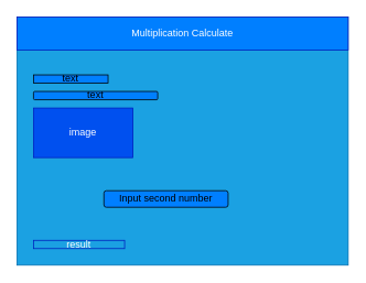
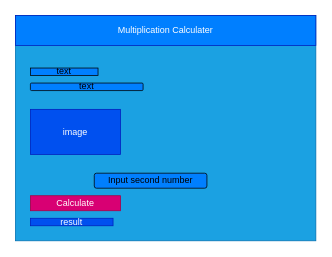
- <mxCell id="3" value="Multiplication Calculate" style="rounded=0;whiteSpace=wrap;html=1;fillColor=#007FFF;fontColor=#ffffff;strokeColor=#001DBC;" parent="1" vertex="1"><mxGeometry x="20" y="20" width="400" height="40" as="geometry" /></mxCell>
+ <mxCell id="3" value="Multiplication Calculater" style="rounded=0;whiteSpace=wrap;html=1;fillColor=#007FFF;fontColor=#ffffff;strokeColor=#001DBC;" parent="1" vertex="1"><mxGeometry x="20" y="20" width="400" height="40" as="geometry" /></mxCell>
- <mxCell id="4" value="image" style="rounded=0;whiteSpace=wrap;html=1;fillColor=#0050ef;fontColor=#ffffff;strokeColor=#001DBC;" parent="1" vertex="1"><mxGeometry x="40" y="130" width="120" height="60" as="geometry" /></mxCell>
+ <mxCell id="4" value="image" style="rounded=0;whiteSpace=wrap;html=1;fillColor=#0050ef;fontColor=#ffffff;strokeColor=#001DBC;" parent="1" vertex="1"><mxGeometry x="40" y="145" width="120" height="60" as="geometry" /></mxCell>
+ <mxCell id="9" value="Calculate" style="rounded=0;whiteSpace=wrap;html=1;fillColor=#d80073;fontColor=#ffffff;strokeColor=#A50040;" vertex="1" parent="1"><mxGeometry x="40" y="260" width="120" height="20" as="geometry" /></mxCell>
- <mxCell id="8" value="result" style="rounded=0;whiteSpace=wrap;html=1;fillColor=#1ba1e2;fontColor=#ffffff;strokeColor=#001DBC;" parent="1" vertex="1"><mxGeometry x="40" y="290" width="110" height="10" as="geometry" /></mxCell>
+ <mxCell id="8" value="result" style="rounded=0;whiteSpace=wrap;html=1;fillColor=#0050ef;fontColor=#ffffff;strokeColor=#001DBC;" parent="1" vertex="1"><mxGeometry x="40" y="290" width="110" height="10" as="geometry" /></mxCell>
